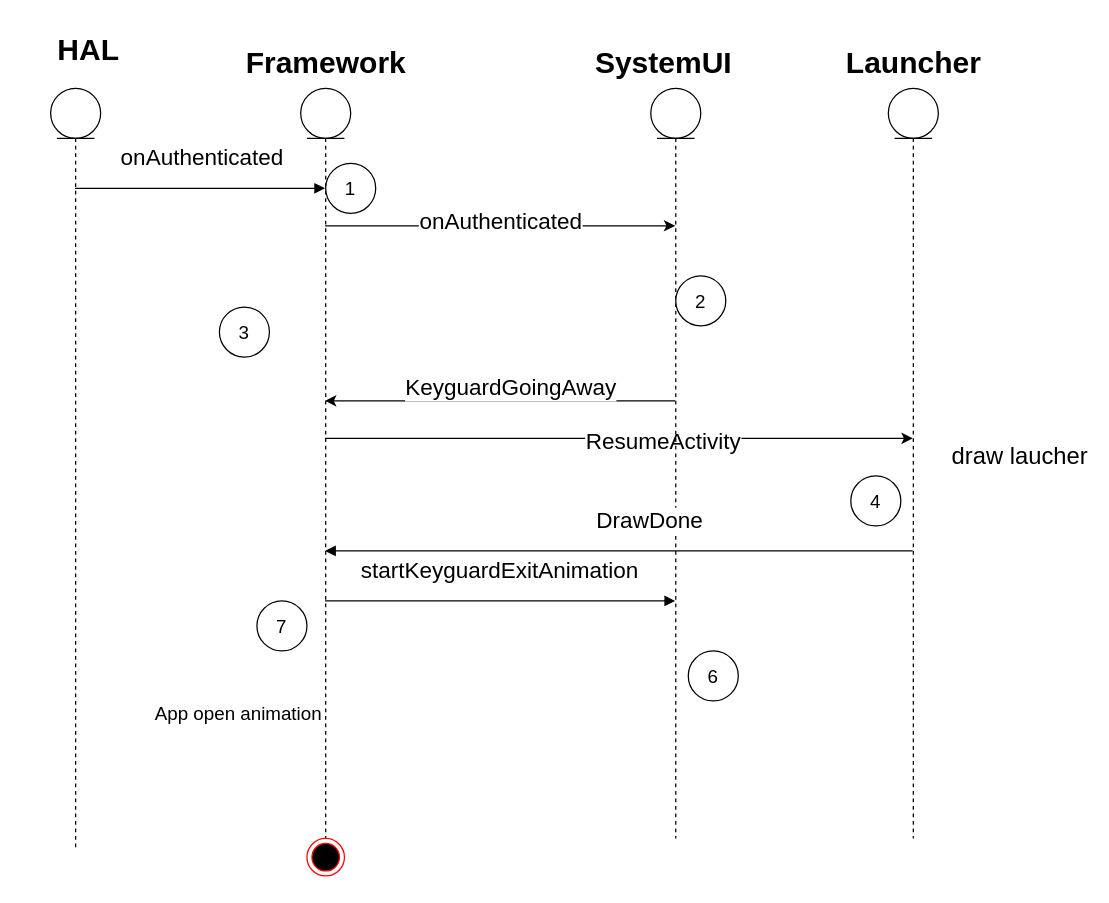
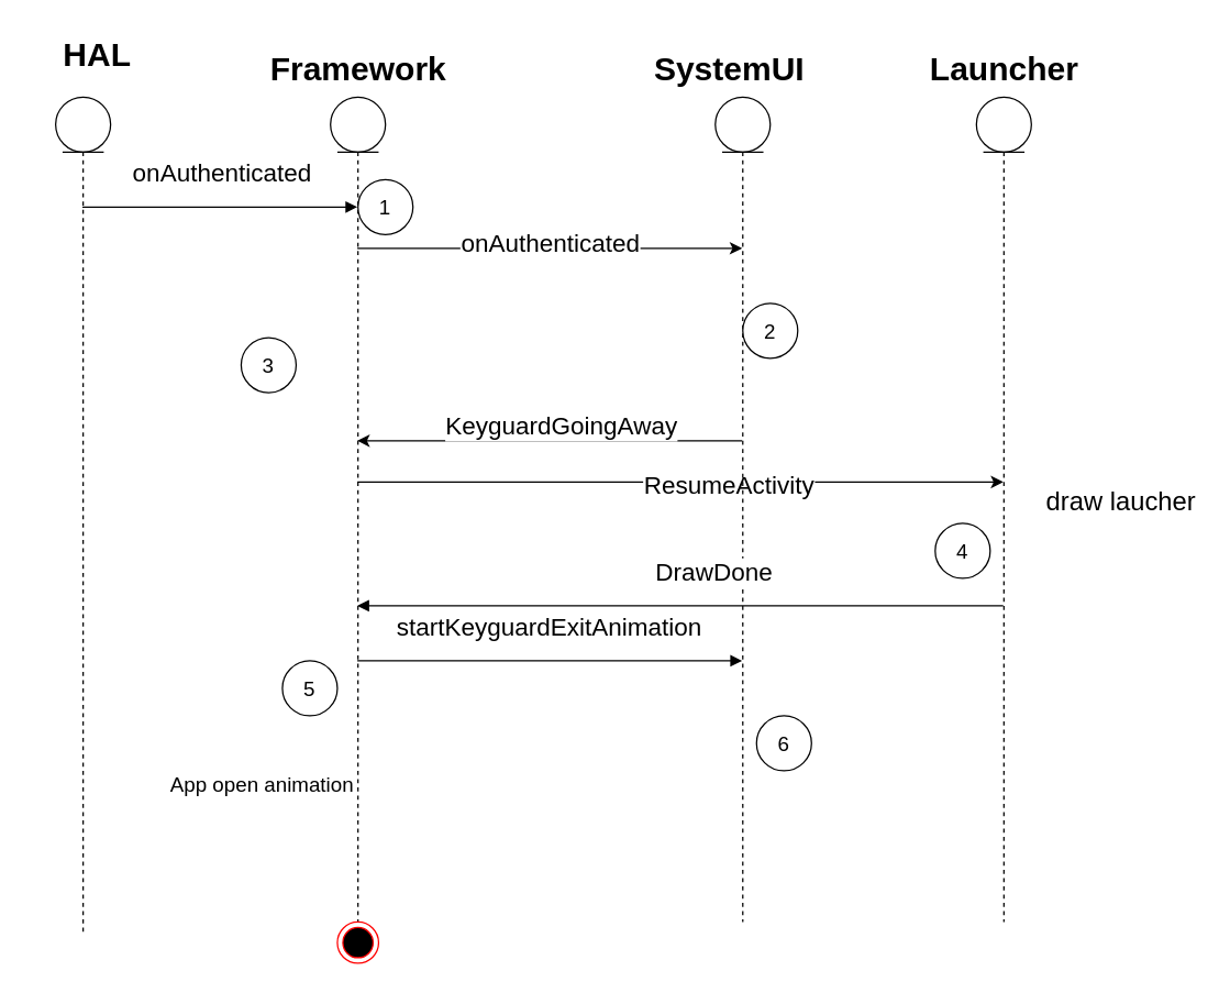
- <mxCell id="26" value="7" style="ellipse;whiteSpace=wrap;html=1;aspect=fixed;fontSize=15;" vertex="1" parent="1"><mxGeometry x="205" y="480" width="40" height="40" as="geometry" /></mxCell>
+ <mxCell id="26" value="5" style="ellipse;whiteSpace=wrap;html=1;aspect=fixed;fontSize=15;" vertex="1" parent="1"><mxGeometry x="205" y="480" width="40" height="40" as="geometry" /></mxCell>
